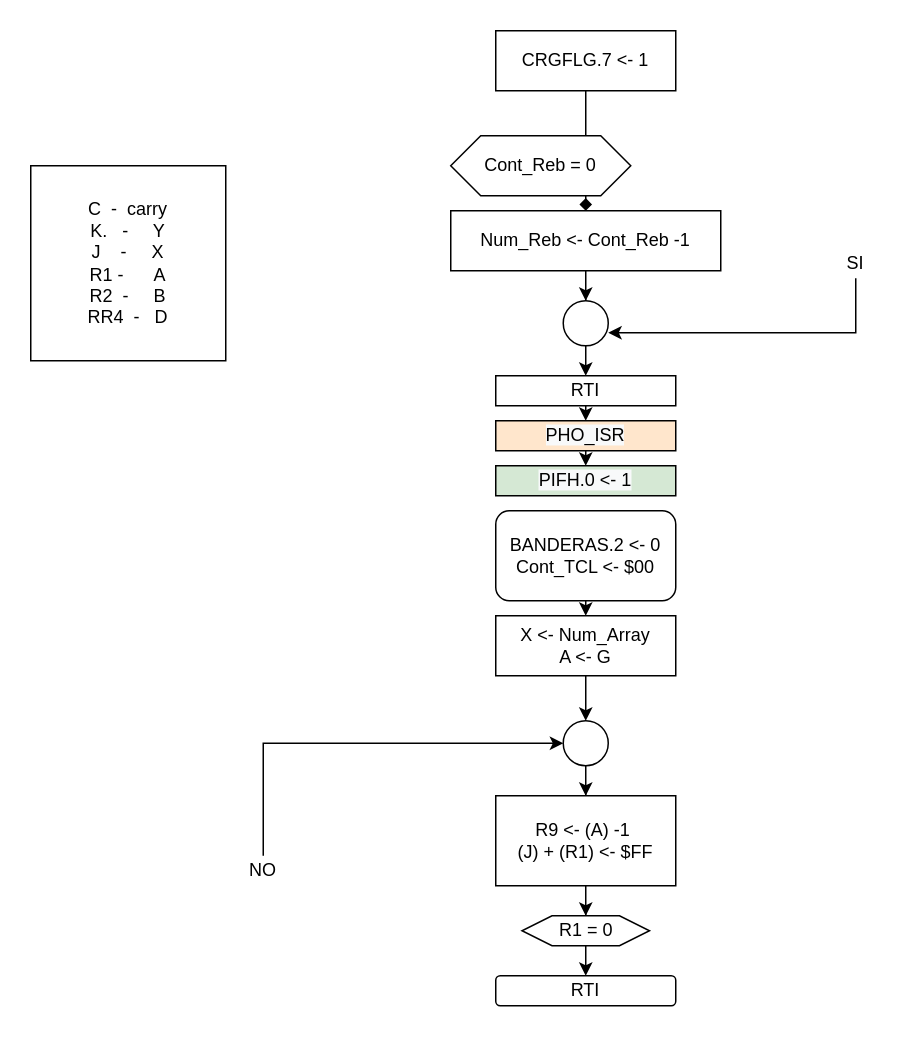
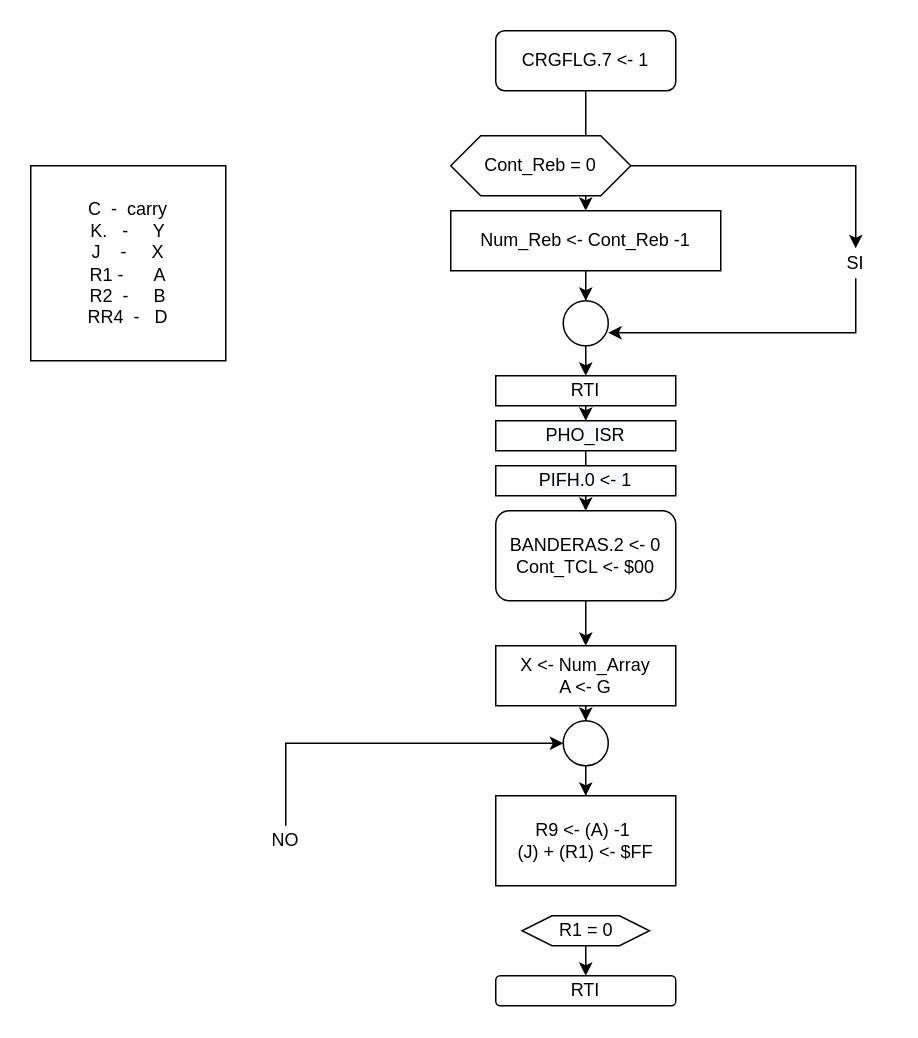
- <mxCell id="3" value="CRGFLG.7 &amp;lt;- 1&lt;br&gt;" style="rounded=0;whiteSpace=wrap;html=1;" vertex="1" parent="1"><mxGeometry x="330" y="20" width="120" height="40" as="geometry" /></mxCell>
+ <mxCell id="3" value="CRGFLG.7 &amp;lt;- 1&lt;br&gt;" style="whiteSpace=wrap;html=1;rounded=1;" vertex="1" parent="1"><mxGeometry x="330" y="20" width="120" height="40" as="geometry" /></mxCell>
+ <mxCell id="16" style="edgeStyle=orthogonalEdgeStyle;rounded=0;orthogonalLoop=1;jettySize=auto;html=1;exitX=1;exitY=0.5;exitDx=0;exitDy=0;" edge="1" parent="1" source="17" target="31"><mxGeometry relative="1" as="geometry" /></mxCell>
- <mxCell id="2" style="edgeStyle=orthogonalEdgeStyle;rounded=0;orthogonalLoop=1;jettySize=auto;html=1;exitX=0.5;exitY=1;exitDx=0;exitDy=0;entryX=0.5;entryY=0;entryDx=0;entryDy=0;endArrow=diamond;" edge="1" parent="1" source="3" target="5"><mxGeometry relative="1" as="geometry" /></mxCell>
+ <mxCell id="2" style="edgeStyle=orthogonalEdgeStyle;rounded=0;orthogonalLoop=1;jettySize=auto;html=1;exitX=0.5;exitY=1;exitDx=0;exitDy=0;entryX=0.5;entryY=0;entryDx=0;entryDy=0;" edge="1" parent="1" source="3" target="5"><mxGeometry relative="1" as="geometry" /></mxCell>
- <mxCell id="23" value="&lt;span style=&quot;color: rgb(0, 0, 0); font-family: helvetica; font-size: 12px; font-style: normal; font-weight: normal; letter-spacing: normal; text-align: center; text-indent: 0px; text-transform: none; word-spacing: 0px; background-color: rgb(248, 249, 250); text-decoration: none; display: inline; float: none;&quot;&gt;PHO_ISR&lt;/span&gt;&lt;br style=&quot;color: rgb(0, 0, 0); font-family: helvetica; font-size: 12px; font-style: normal; font-weight: normal; letter-spacing: normal; text-align: center; text-indent: 0px; text-transform: none; word-spacing: 0px; text-decoration: none;&quot;&gt;" style="rounded=0;whiteSpace=wrap;html=1;fillColor=#ffe6cc;" vertex="1" parent="1"><mxGeometry x="330" y="280" width="120" height="20" as="geometry" /></mxCell>
+ <mxCell id="23" value="&lt;span style=&quot;color: rgb(0, 0, 0); font-family: helvetica; font-size: 12px; font-style: normal; font-weight: normal; letter-spacing: normal; text-align: center; text-indent: 0px; text-transform: none; word-spacing: 0px; background-color: rgb(248, 249, 250); text-decoration: none; display: inline; float: none;&quot;&gt;PHO_ISR&lt;/span&gt;&lt;br style=&quot;color: rgb(0, 0, 0); font-family: helvetica; font-size: 12px; font-style: normal; font-weight: normal; letter-spacing: normal; text-align: center; text-indent: 0px; text-transform: none; word-spacing: 0px; text-decoration: none;&quot;&gt;" style="rounded=0;whiteSpace=wrap;html=1;" vertex="1" parent="1"><mxGeometry x="330" y="280" width="120" height="20" as="geometry" /></mxCell>
- <mxCell id="22" style="edgeStyle=orthogonalEdgeStyle;rounded=0;orthogonalLoop=1;jettySize=auto;html=1;exitX=0.5;exitY=1;exitDx=0;exitDy=0;entryX=0.5;entryY=0;entryDx=0;entryDy=0;" edge="1" parent="1" source="23" target="27"><mxGeometry relative="1" as="geometry" /></mxCell>
+ <mxCell id="22" style="edgeStyle=orthogonalEdgeStyle;rounded=0;orthogonalLoop=1;jettySize=auto;html=1;exitX=0.5;exitY=1;exitDx=0;exitDy=0;entryX=0.5;entryY=0;entryDx=0;entryDy=0;endArrow=none;" edge="1" parent="1" source="23" target="27"><mxGeometry relative="1" as="geometry" /></mxCell>
- <mxCell id="27" value="&lt;span style=&quot;color: rgb(0, 0, 0); font-family: helvetica; font-size: 12px; font-style: normal; font-weight: normal; letter-spacing: normal; text-align: center; text-indent: 0px; text-transform: none; word-spacing: 0px; background-color: rgb(248, 249, 250); text-decoration: none; display: inline; float: none;&quot;&gt;PIFH.0 &amp;lt;- 1&lt;/span&gt;" style="rounded=0;whiteSpace=wrap;html=1;fillColor=#d5e8d4;" vertex="1" parent="1"><mxGeometry x="330" y="310" width="120" height="20" as="geometry" /></mxCell>
+ <mxCell id="27" value="&lt;span style=&quot;color: rgb(0, 0, 0); font-family: helvetica; font-size: 12px; font-style: normal; font-weight: normal; letter-spacing: normal; text-align: center; text-indent: 0px; text-transform: none; word-spacing: 0px; background-color: rgb(248, 249, 250); text-decoration: none; display: inline; float: none;&quot;&gt;PIFH.0 &amp;lt;- 1&lt;/span&gt;" style="rounded=0;whiteSpace=wrap;html=1;" vertex="1" parent="1"><mxGeometry x="330" y="310" width="120" height="20" as="geometry" /></mxCell>
+ <mxCell id="26" style="edgeStyle=orthogonalEdgeStyle;rounded=0;orthogonalLoop=1;jettySize=auto;html=1;exitX=0.5;exitY=1;exitDx=0;exitDy=0;entryX=0.5;entryY=0;entryDx=0;entryDy=0;" edge="1" parent="1" source="27" target="25"><mxGeometry relative="1" as="geometry" /></mxCell>
- <mxCell id="28" value="X &amp;lt;- Num_Array&lt;br&gt;A &amp;lt;- G" style="rounded=0;whiteSpace=wrap;html=1;" vertex="1" parent="1"><mxGeometry x="330" y="410" width="120" height="40" as="geometry" /></mxCell>
+ <mxCell id="28" value="X &amp;lt;- Num_Array&lt;br&gt;A &amp;lt;- G" style="rounded=0;whiteSpace=wrap;html=1;" vertex="1" parent="1"><mxGeometry x="330" y="430" width="120" height="40" as="geometry" /></mxCell>
- <mxCell id="15" value="NO" style="text;html=1;strokeColor=none;fillColor=none;align=center;verticalAlign=middle;whiteSpace=wrap;rounded=0;" vertex="1" parent="1"><mxGeometry x="155" y="570" width="40" height="20" as="geometry" /></mxCell>
+ <mxCell id="15" value="NO" style="text;html=1;strokeColor=none;fillColor=none;align=center;verticalAlign=middle;whiteSpace=wrap;rounded=0;" vertex="1" parent="1"><mxGeometry x="170" y="550" width="40" height="20" as="geometry" /></mxCell>
- <mxCell id="9" style="edgeStyle=orthogonalEdgeStyle;rounded=0;orthogonalLoop=1;jettySize=auto;html=1;exitX=0.5;exitY=1;exitDx=0;exitDy=0;" edge="1" parent="1" source="10" target="13"><mxGeometry relative="1" as="geometry" /></mxCell>
